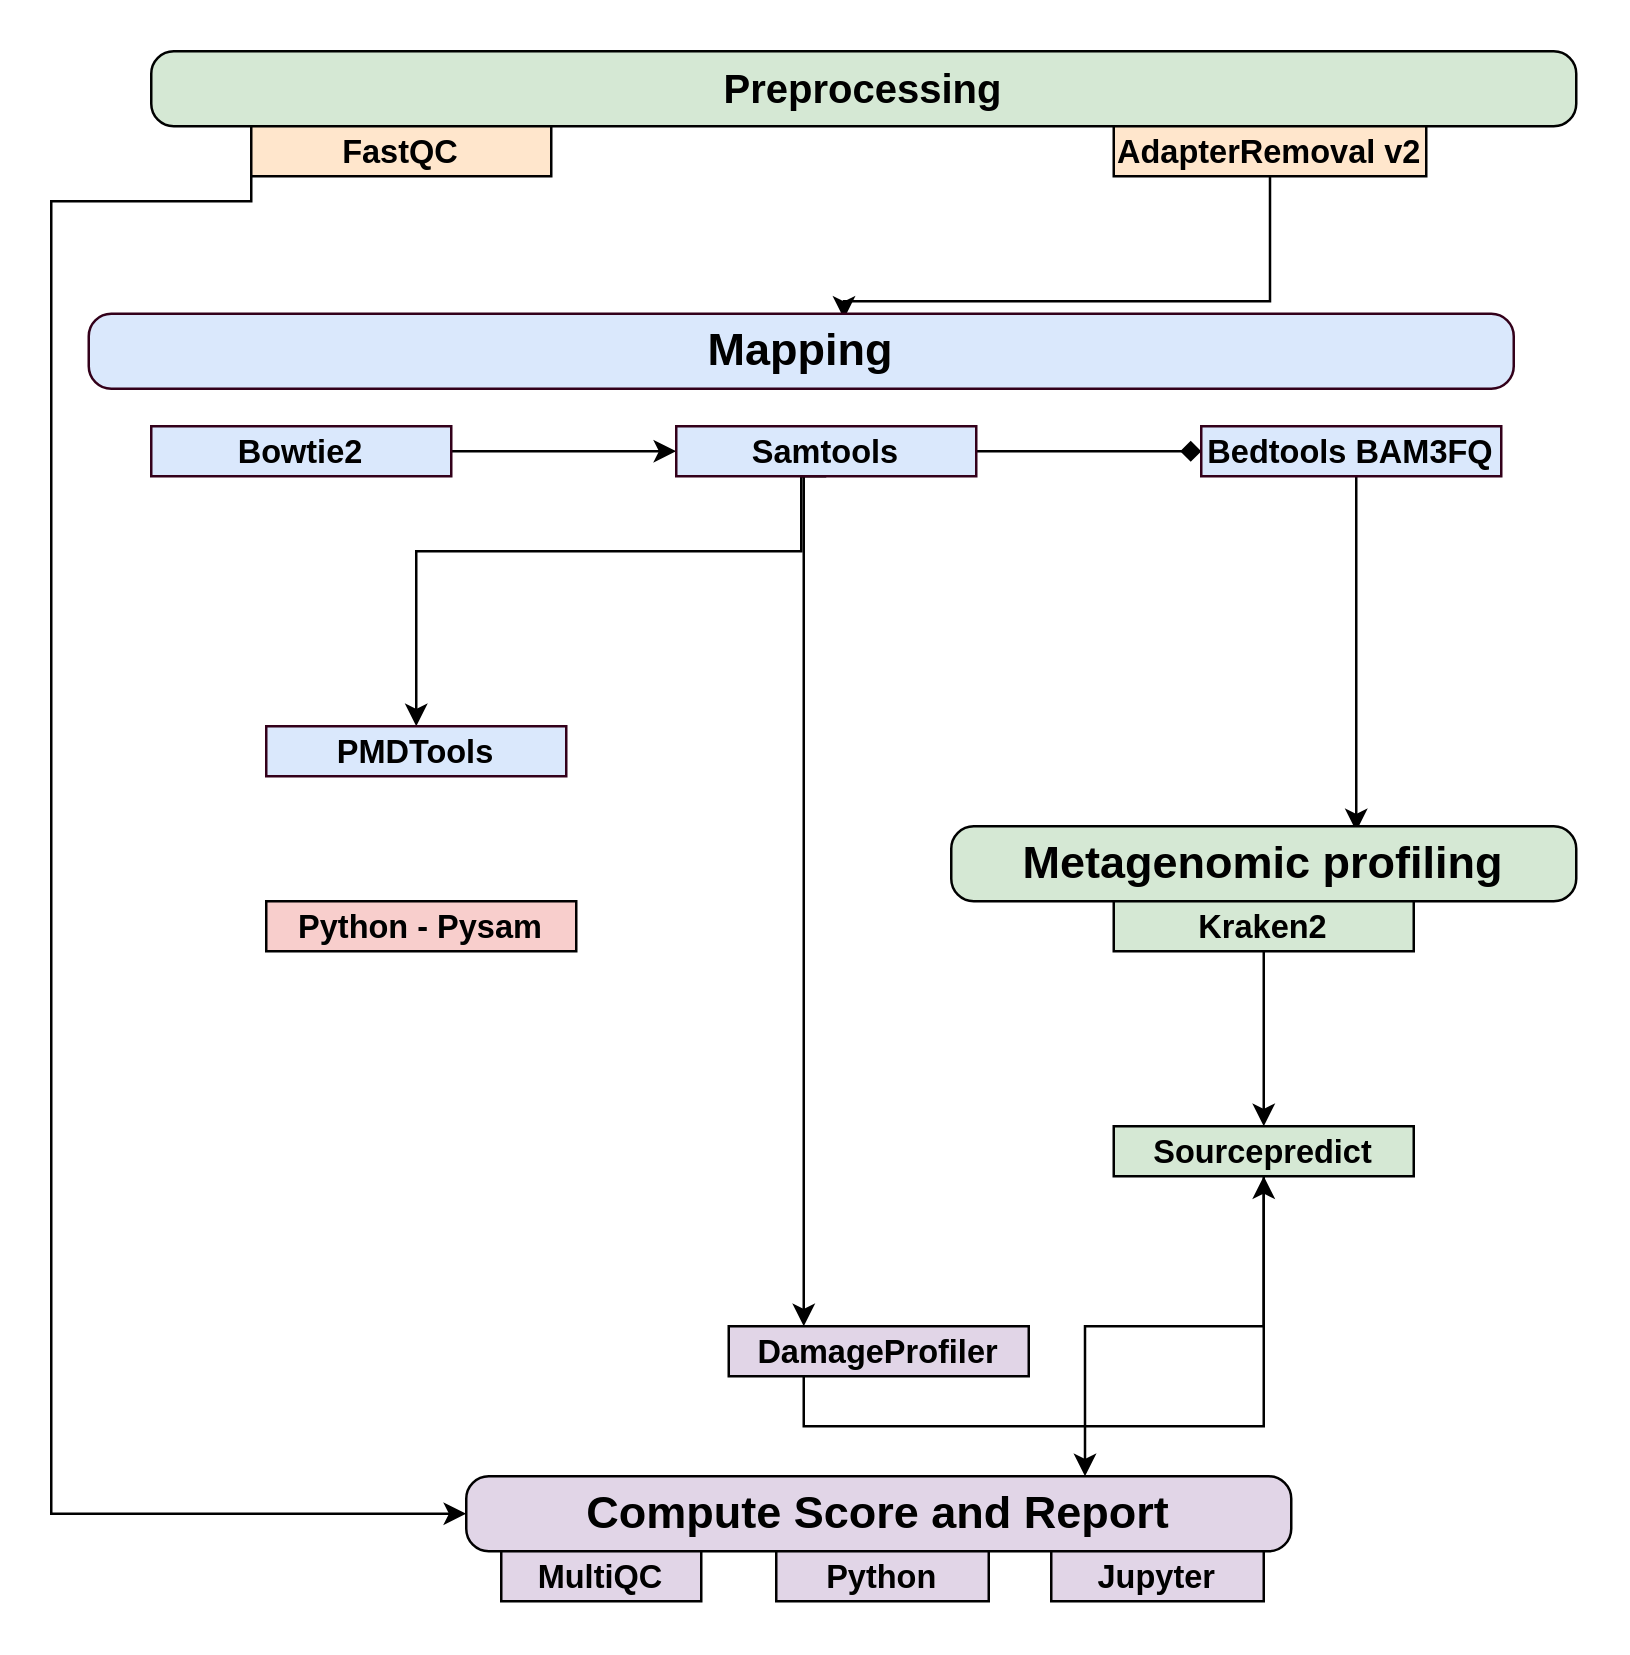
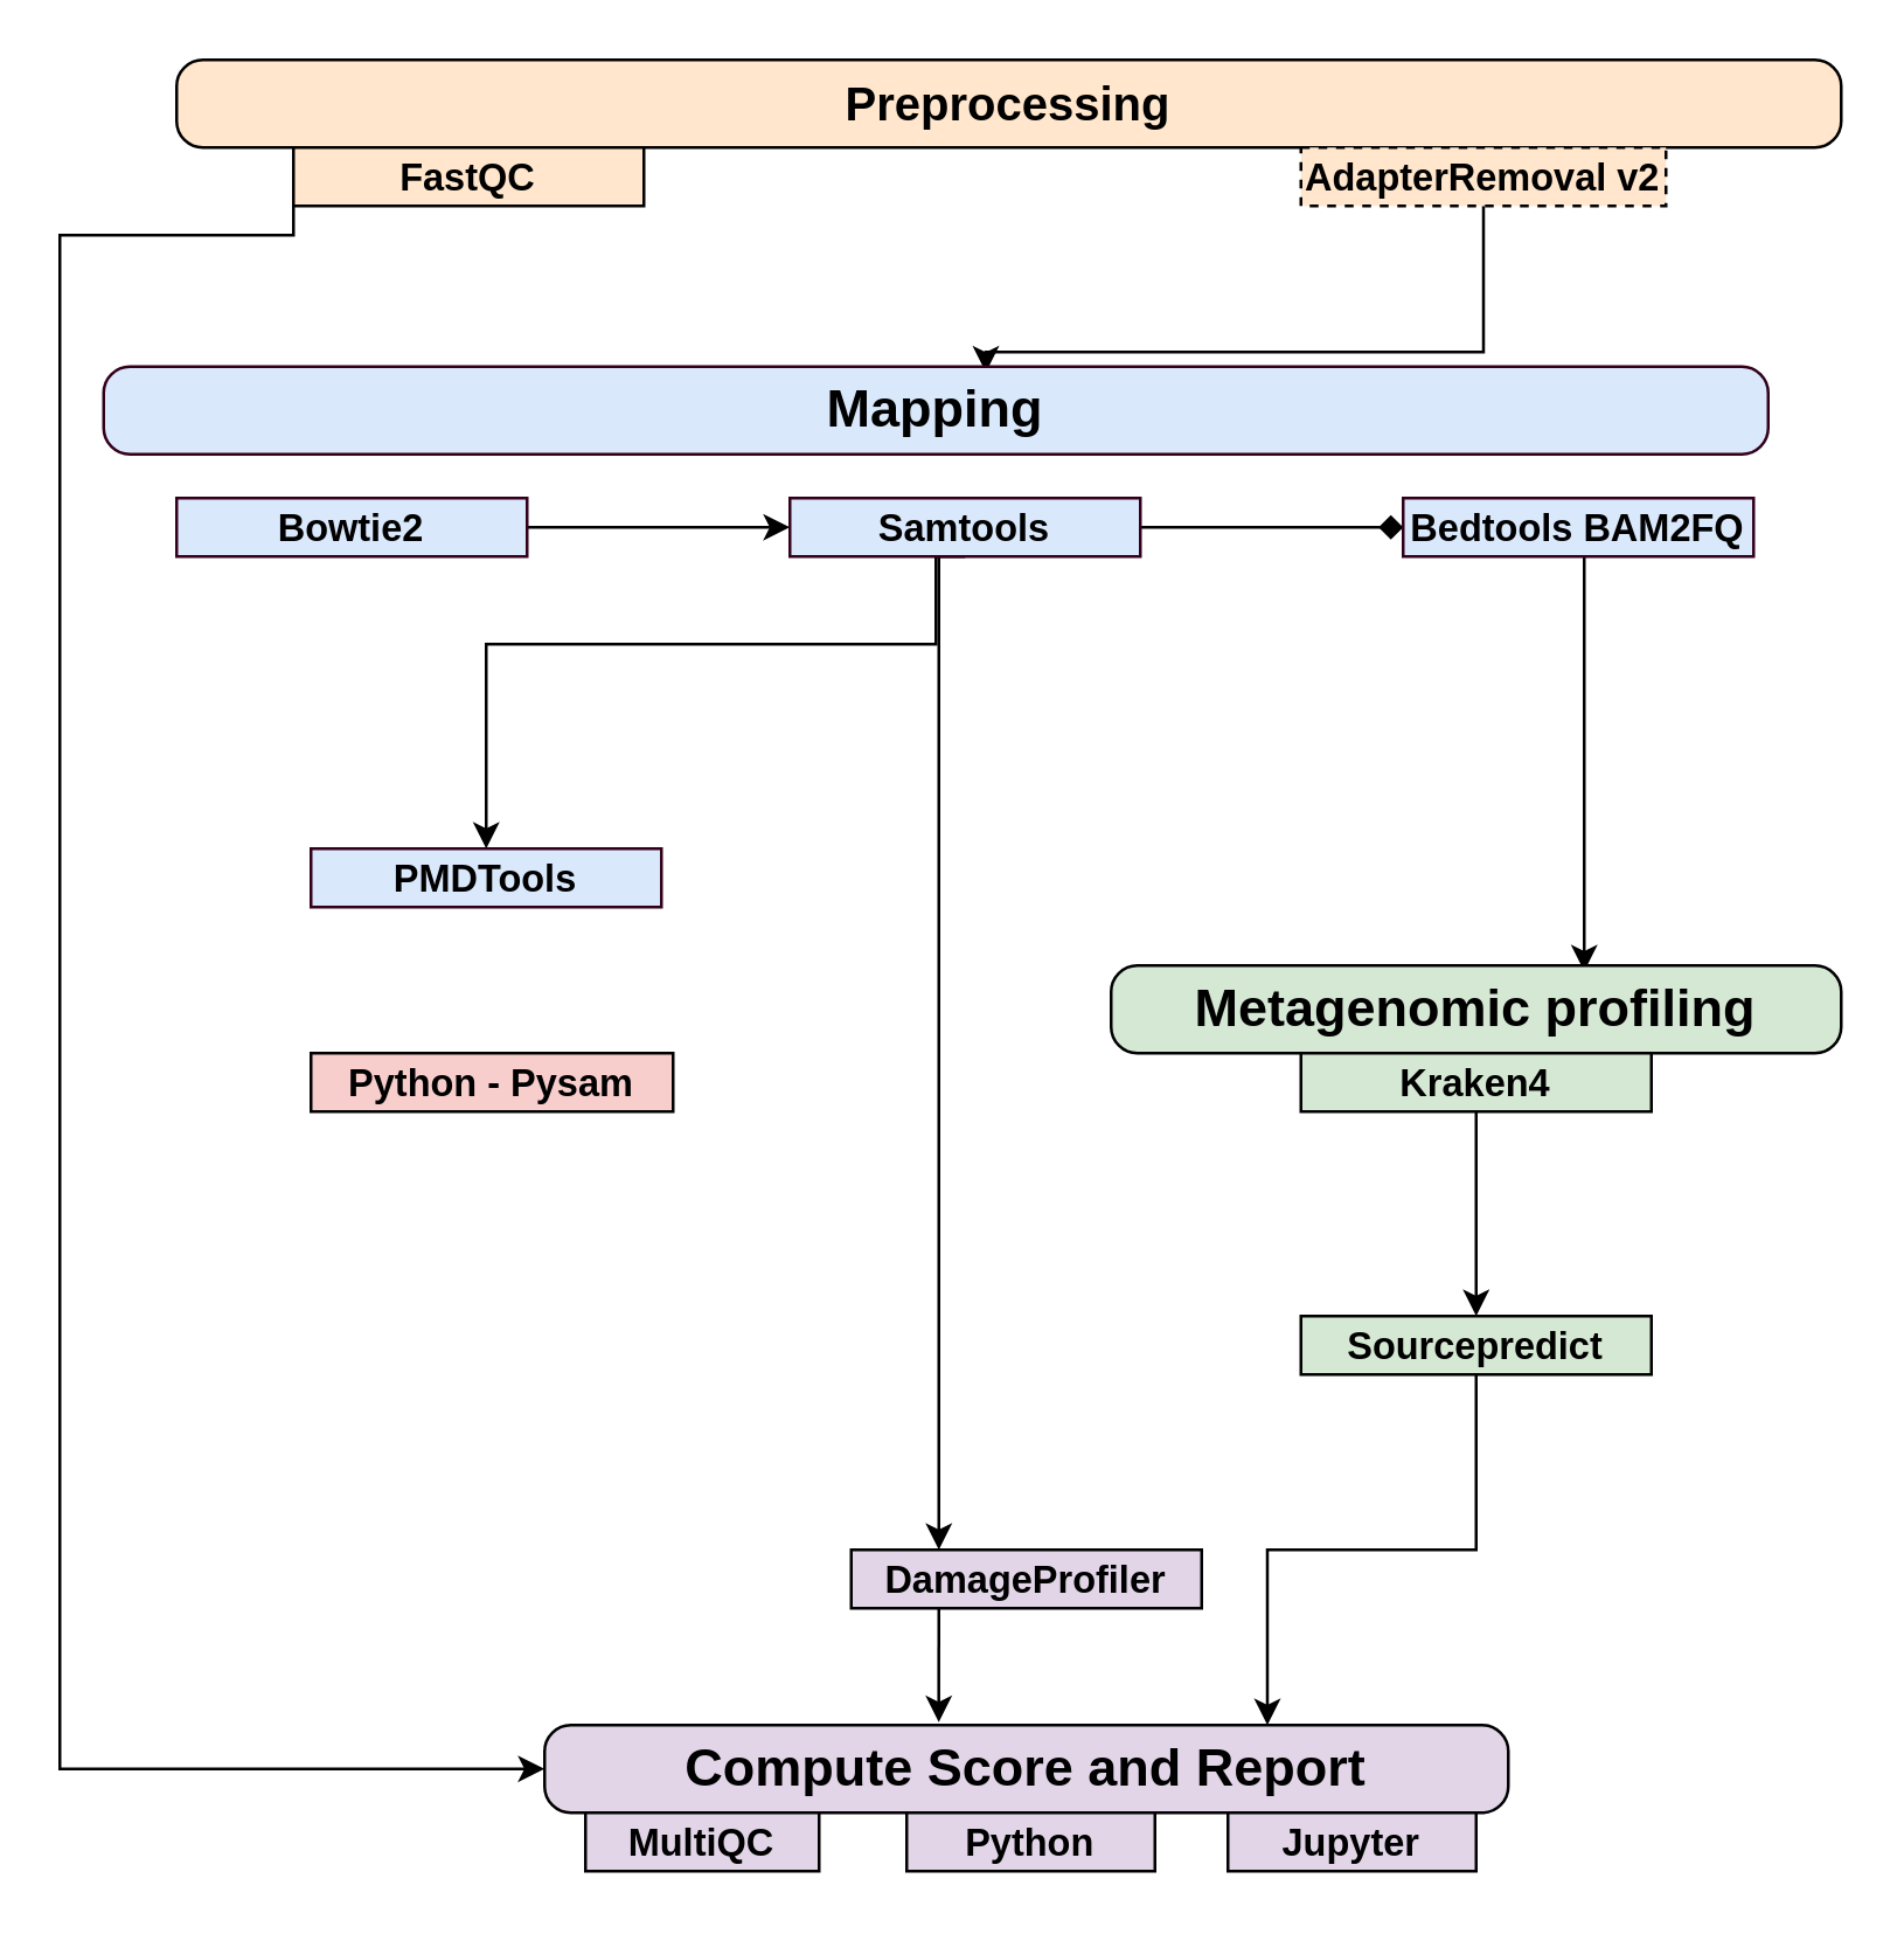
- <mxCell id="2" value="&lt;font style=&quot;font-size: 16px&quot;&gt;Preprocessing&lt;/font&gt;" style="rounded=1;whiteSpace=wrap;fillColor=#d5e8d4;strokeColor=#000000;fontFamily=Helvetica;fontStyle=1;fontSize=13;align=center;html=1;labelBackgroundColor=none;labelBorderColor=none;arcSize=30;" parent="1" vertex="1"><mxGeometry x="60" y="20" width="570" height="30" as="geometry" /></mxCell>
+ <mxCell id="2" value="&lt;font style=&quot;font-size: 16px&quot;&gt;Preprocessing&lt;/font&gt;" style="rounded=1;whiteSpace=wrap;fillColor=#ffe6cc;strokeColor=#000000;fontFamily=Helvetica;fontStyle=1;fontSize=13;align=center;html=1;labelBackgroundColor=none;labelBorderColor=none;arcSize=30;" parent="1" vertex="1"><mxGeometry x="60" y="20" width="570" height="30" as="geometry" /></mxCell>
- <mxCell id="6" value="AdapterRemoval v2" style="rounded=0;whiteSpace=wrap;fillColor=#ffe6cc;strokeColor=#000000;fontFamily=Helvetica;fontStyle=1;fontSize=13;align=center;html=1;labelBackgroundColor=none;labelBorderColor=none;" parent="1" vertex="1"><mxGeometry x="445" y="50" width="125" height="20" as="geometry" /></mxCell>
+ <mxCell id="6" value="AdapterRemoval v2" style="rounded=0;whiteSpace=wrap;fillColor=#ffe6cc;strokeColor=#000000;fontFamily=Helvetica;fontStyle=1;fontSize=13;align=center;html=1;labelBackgroundColor=none;labelBorderColor=none;dashed=1;" parent="1" vertex="1"><mxGeometry x="445" y="50" width="125" height="20" as="geometry" /></mxCell>
- <mxCell id="15" value="Bedtools BAM3FQ" style="rounded=0;whiteSpace=wrap;fillColor=#dae8fc;strokeColor=#33001A;fontFamily=Helvetica;fontStyle=1;fontSize=13;align=center;html=1;labelBackgroundColor=none;labelBorderColor=none;" parent="1" vertex="1"><mxGeometry x="480" y="170" width="120" height="20" as="geometry" /></mxCell>
+ <mxCell id="15" value="Bedtools BAM2FQ" style="rounded=0;whiteSpace=wrap;fillColor=#dae8fc;strokeColor=#33001A;fontFamily=Helvetica;fontStyle=1;fontSize=13;align=center;html=1;labelBackgroundColor=none;labelBorderColor=none;" parent="1" vertex="1"><mxGeometry x="480" y="170" width="120" height="20" as="geometry" /></mxCell>
- <mxCell id="19" value="Kraken2" style="rounded=0;whiteSpace=wrap;fontFamily=Helvetica;fontStyle=1;fontSize=13;align=center;html=1;labelBackgroundColor=none;labelBorderColor=none;fillColor=#d5e8d4;strokeColor=#000000;" parent="1" vertex="1"><mxGeometry x="445" y="360" width="120" height="20" as="geometry" /></mxCell>
+ <mxCell id="19" value="Kraken4" style="rounded=0;whiteSpace=wrap;fontFamily=Helvetica;fontStyle=1;fontSize=13;align=center;html=1;labelBackgroundColor=none;labelBorderColor=none;fillColor=#d5e8d4;strokeColor=#000000;" parent="1" vertex="1"><mxGeometry x="445" y="360" width="120" height="20" as="geometry" /></mxCell>
- <mxCell id="22" style="edgeStyle=orthogonalEdgeStyle;rounded=0;orthogonalLoop=1;jettySize=auto;html=1;exitX=0.25;exitY=1;exitDx=0;exitDy=0;labelBackgroundColor=none;fontFamily=Helvetica;fontSize=18;align=center;" parent="1" source="23" target="21" edge="1"><mxGeometry relative="1" as="geometry" /></mxCell>
+ <mxCell id="22" style="edgeStyle=orthogonalEdgeStyle;rounded=0;orthogonalLoop=1;jettySize=auto;html=1;exitX=0.25;exitY=1;exitDx=0;exitDy=0;entryX=0.409;entryY=-0.033;entryDx=0;entryDy=0;entryPerimeter=0;labelBackgroundColor=none;fontFamily=Helvetica;fontSize=18;align=center;" parent="1" source="23" target="24" edge="1"><mxGeometry relative="1" as="geometry" /></mxCell>
